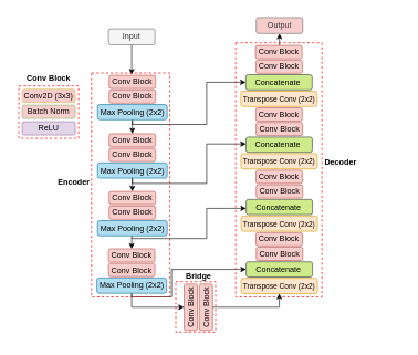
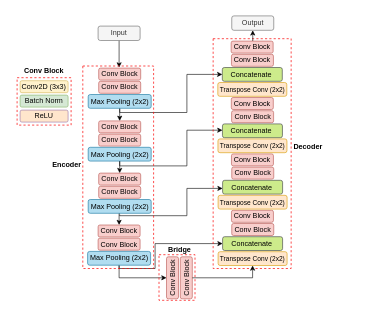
- <mxCell id="61" value="&lt;font style=&quot;&quot;&gt;Output&lt;/font&gt;" style="rounded=1;whiteSpace=wrap;html=1;fillColor=#f8cecc;fontColor=#333333;strokeColor=#666666;" vertex="1" parent="11"><mxGeometry x="310.25" width="70" height="24" as="geometry" /></mxCell>
+ <mxCell id="61" value="&lt;font style=&quot;&quot;&gt;Output&lt;/font&gt;" style="rounded=1;whiteSpace=wrap;html=1;fillColor=#f5f5f5;fontColor=#333333;strokeColor=#666666;" vertex="1" parent="11"><mxGeometry x="310.25" width="70" height="24" as="geometry" /></mxCell>
- <mxCell id="6" value="&lt;span style=&quot;font-weight: normal;&quot;&gt;&lt;font style=&quot;font-size: 12px;&quot;&gt;Conv2D (3x3)&lt;/font&gt;&lt;/span&gt;" style="whiteSpace=wrap;html=1;rounded=1;fillColor=#f8cecc;strokeColor=#d6b656;fontStyle=1;fontSize=10;" vertex="1" parent="5"><mxGeometry width="80" height="20" as="geometry" /></mxCell>
+ <mxCell id="6" value="&lt;span style=&quot;font-weight: normal;&quot;&gt;&lt;font style=&quot;font-size: 12px;&quot;&gt;Conv2D (3x3)&lt;/font&gt;&lt;/span&gt;" style="whiteSpace=wrap;html=1;rounded=1;fillColor=#fff2cc;strokeColor=#d6b656;fontStyle=1;fontSize=10;" vertex="1" parent="5"><mxGeometry width="80" height="20" as="geometry" /></mxCell>
- <mxCell id="8" value="&lt;font style=&quot;font-size: 12px; font-weight: normal;&quot;&gt;Batch Norm&lt;/font&gt;" style="whiteSpace=wrap;html=1;rounded=1;fillColor=#f8cecc;strokeColor=#82b366;fontStyle=1;fontSize=10;" vertex="1" parent="5"><mxGeometry y="24" width="80" height="20" as="geometry" /></mxCell>
+ <mxCell id="8" value="&lt;font style=&quot;font-size: 12px; font-weight: normal;&quot;&gt;Batch Norm&lt;/font&gt;" style="whiteSpace=wrap;html=1;rounded=1;fillColor=#d5e8d4;strokeColor=#82b366;fontStyle=1;fontSize=10;" vertex="1" parent="5"><mxGeometry y="24" width="80" height="20" as="geometry" /></mxCell>
- <mxCell id="7" value="&lt;span style=&quot;font-weight: normal;&quot;&gt;&lt;font style=&quot;font-size: 12px;&quot;&gt;ReLU&lt;/font&gt;&lt;/span&gt;" style="whiteSpace=wrap;html=1;rounded=1;fillColor=#e1d5e7;strokeColor=#9673a6;fontStyle=1;fontSize=10;" vertex="1" parent="5"><mxGeometry y="49" width="80" height="20" as="geometry" /></mxCell>
+ <mxCell id="7" value="&lt;span style=&quot;font-weight: normal;&quot;&gt;&lt;font style=&quot;font-size: 12px;&quot;&gt;ReLU&lt;/font&gt;&lt;/span&gt;" style="whiteSpace=wrap;html=1;rounded=1;fillColor=#ffe6cc;strokeColor=#9673a6;fontStyle=1;fontSize=10;" vertex="1" parent="5"><mxGeometry y="49" width="80" height="20" as="geometry" /></mxCell>
